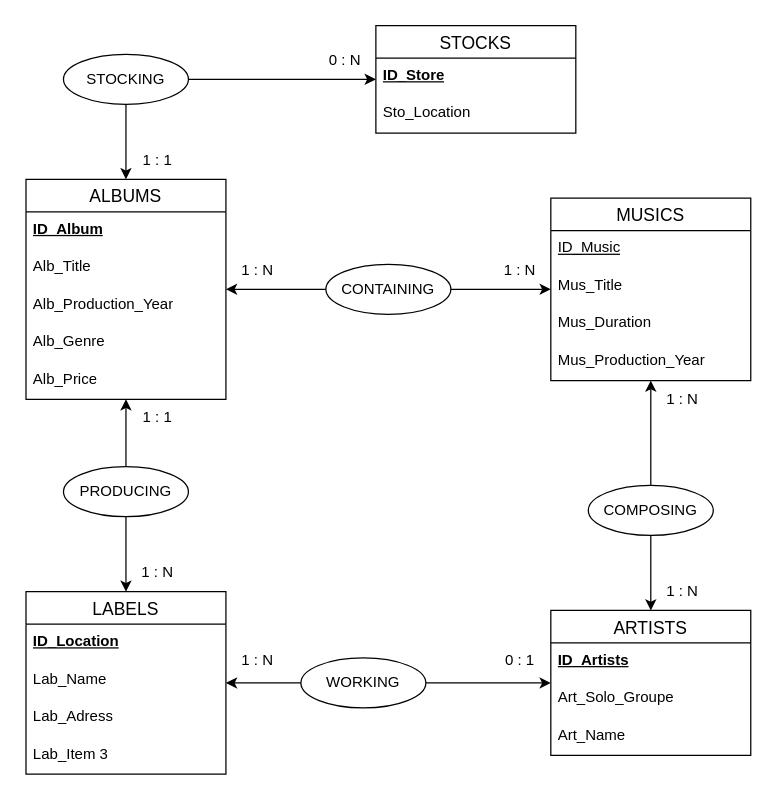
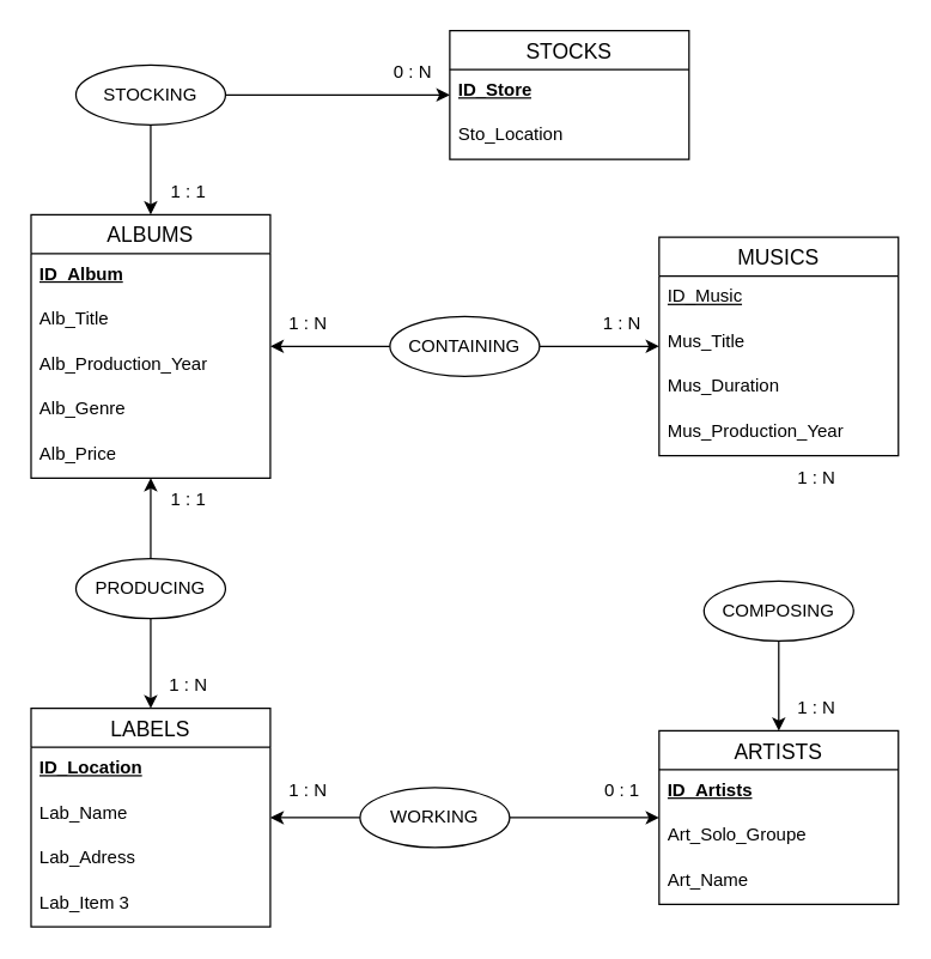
- <mxCell id="40" style="edgeStyle=orthogonalEdgeStyle;rounded=0;orthogonalLoop=1;jettySize=auto;html=1;exitX=0.5;exitY=0;exitDx=0;exitDy=0;" parent="1" source="42" target="35" edge="1"><mxGeometry relative="1" as="geometry" /></mxCell>
